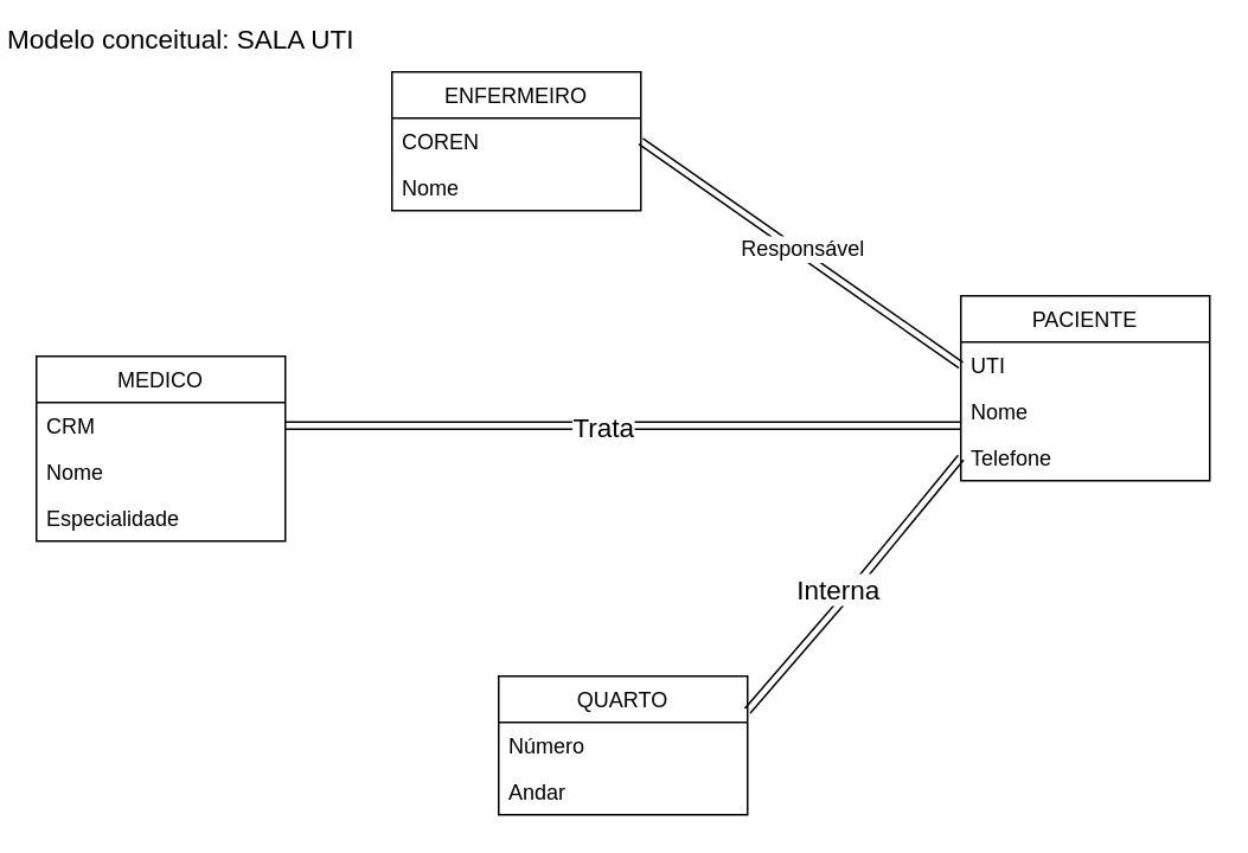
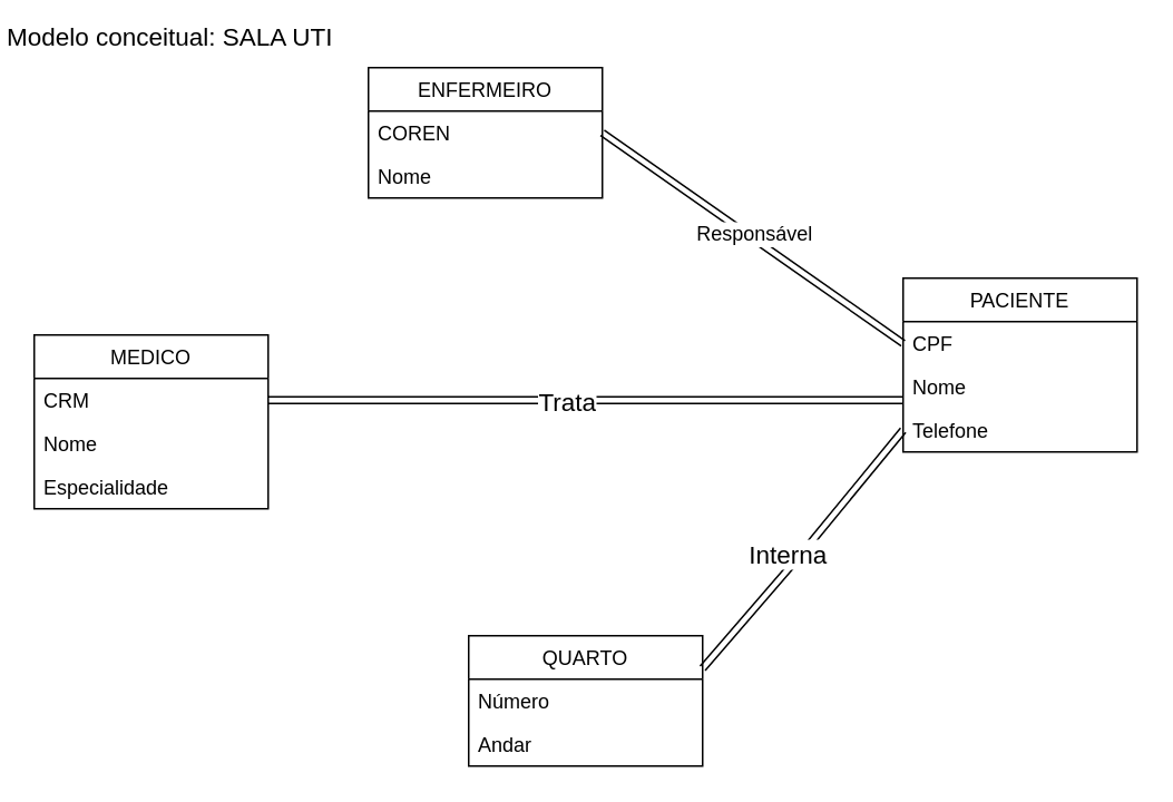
- <mxCell id="10" value="UTI" style="text;strokeColor=none;fillColor=none;align=left;verticalAlign=top;spacingLeft=4;spacingRight=4;overflow=hidden;rotatable=0;points=[[0,0.5],[1,0.5]];portConstraint=eastwest;" vertex="1" parent="9"><mxGeometry y="26" width="140" height="26" as="geometry" /></mxCell>
+ <mxCell id="10" value="CPF" style="text;strokeColor=none;fillColor=none;align=left;verticalAlign=top;spacingLeft=4;spacingRight=4;overflow=hidden;rotatable=0;points=[[0,0.5],[1,0.5]];portConstraint=eastwest;" vertex="1" parent="9"><mxGeometry y="26" width="140" height="26" as="geometry" /></mxCell>
